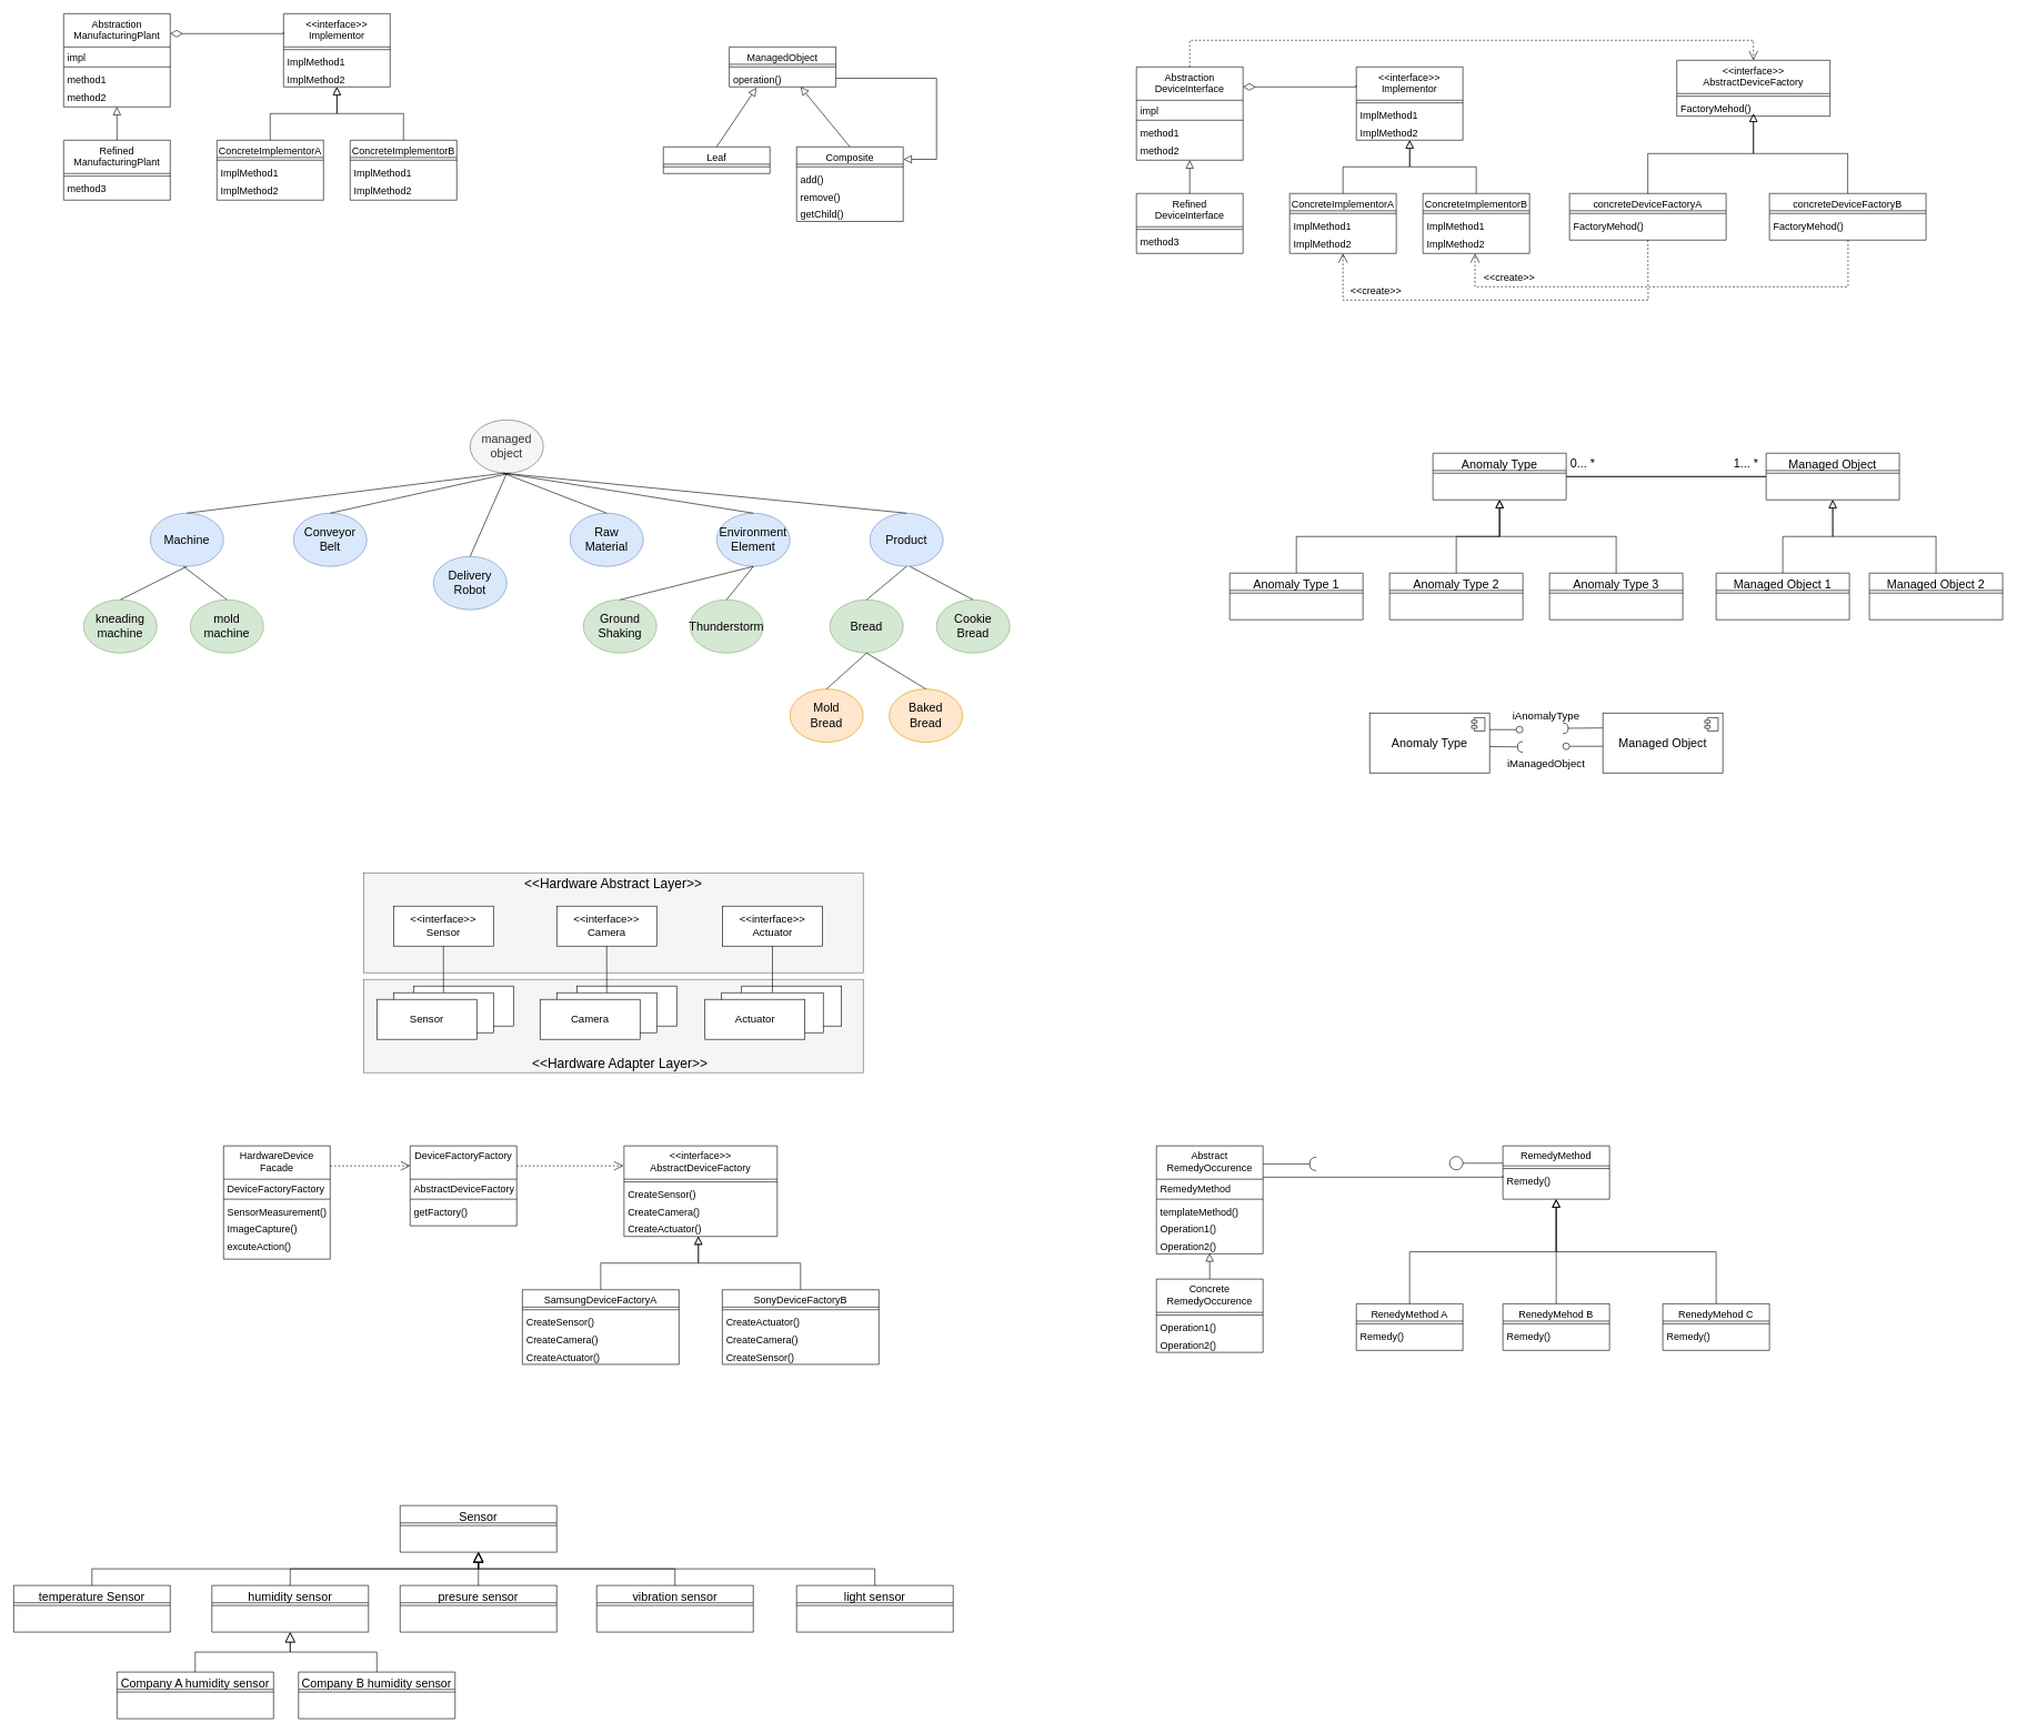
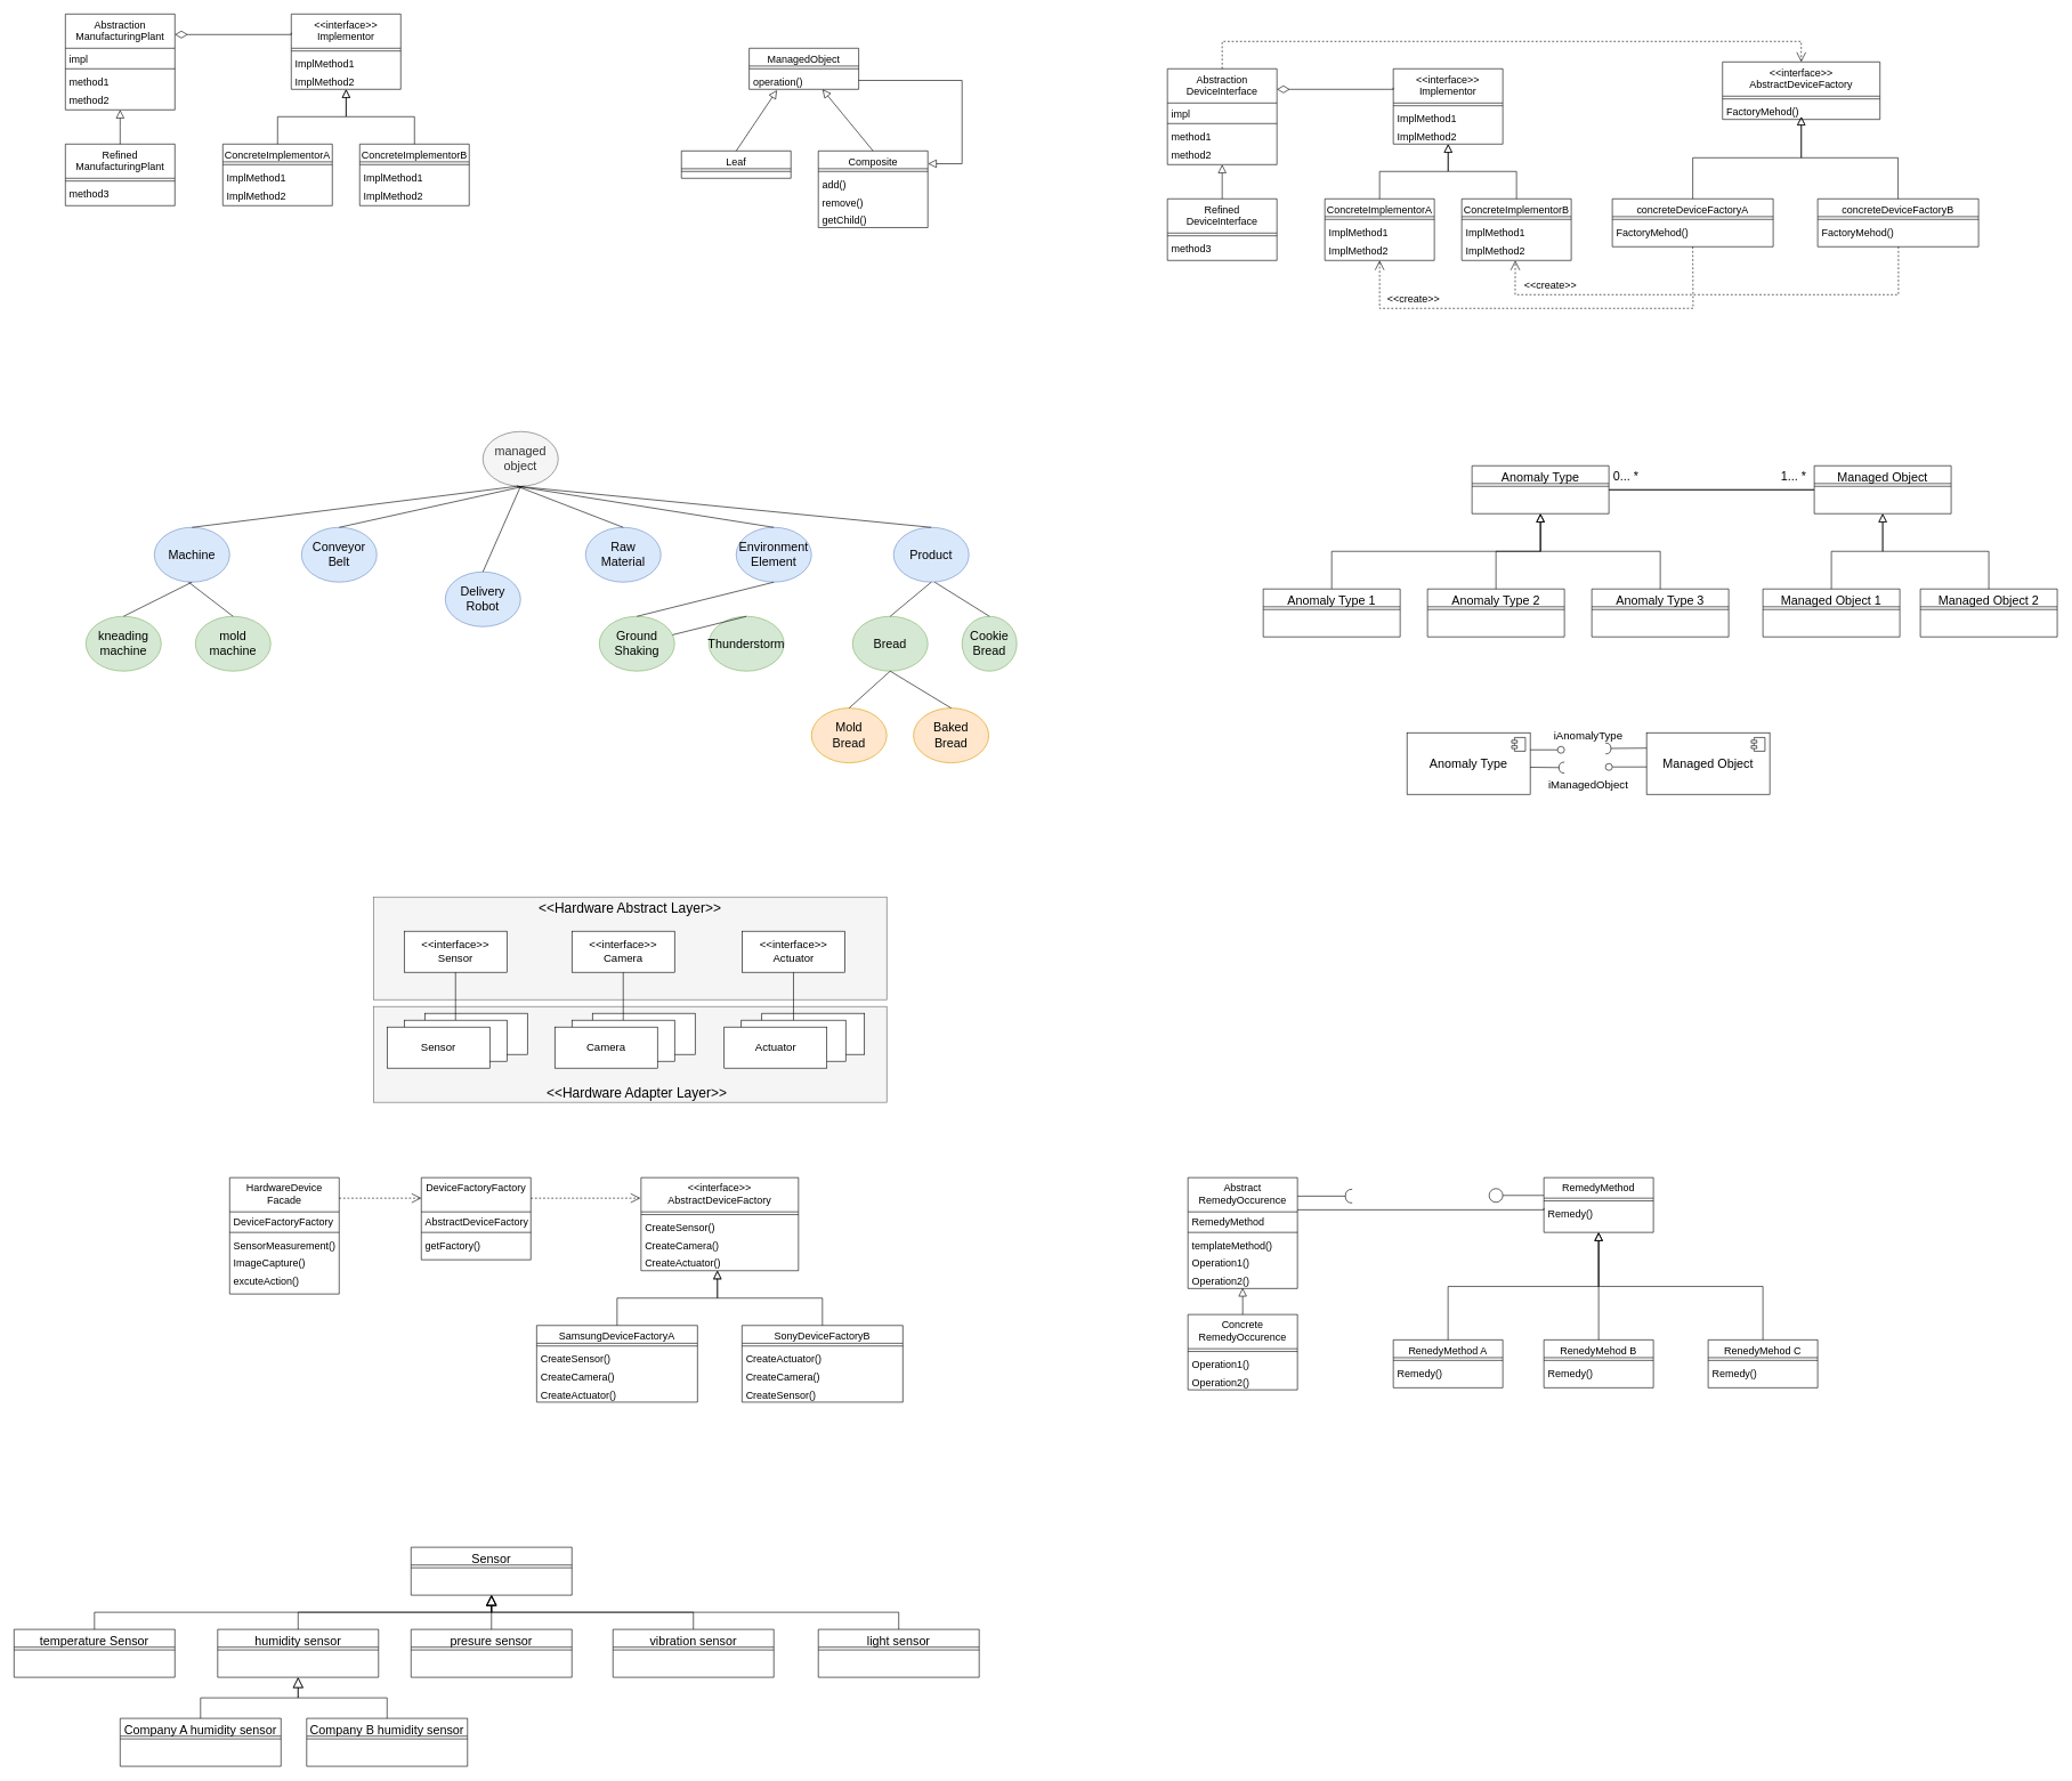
- <mxCell id="50" value="" style="endArrow=none;html=1;rounded=0;exitX=0.5;exitY=0;exitDx=0;exitDy=0;entryX=0.5;entryY=1;entryDx=0;entryDy=0;" edge="1" parent="1" source="34" target="31"><mxGeometry width="50" height="50" relative="1" as="geometry"><mxPoint x="940" y="910" as="sourcePoint" /><mxPoint x="1135" y="860" as="targetPoint" /></mxGeometry></mxCell>
+ <mxCell id="50" value="" style="endArrow=none;html=1;rounded=0;exitX=0.5;exitY=0;exitDx=0;exitDy=0;" edge="1" parent="1" source="34" target="33"><mxGeometry width="50" height="50" relative="1" as="geometry"><mxPoint x="940" y="910" as="sourcePoint" /><mxPoint x="1135" y="860" as="targetPoint" /></mxGeometry></mxCell>
- <mxCell id="38" value="Cookie &lt;br&gt;Bread" style="ellipse;whiteSpace=wrap;html=1;fontSize=18;fillColor=#d5e8d4;strokeColor=#82b366;" vertex="1" parent="1"><mxGeometry x="1405" y="900" width="110" height="80" as="geometry" /></mxCell>
+ <mxCell id="38" value="Cookie &lt;br&gt;Bread" style="ellipse;whiteSpace=wrap;html=1;fontSize=18;fillColor=#d5e8d4;strokeColor=#82b366;" vertex="1" parent="1"><mxGeometry x="1405" y="900" width="80" height="80" as="geometry" /></mxCell>
